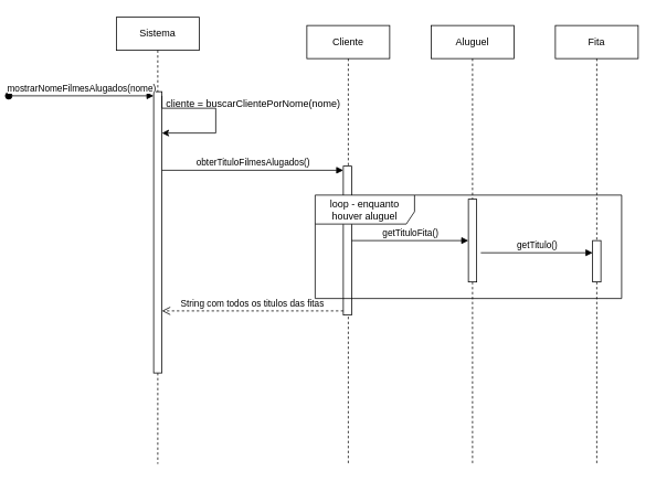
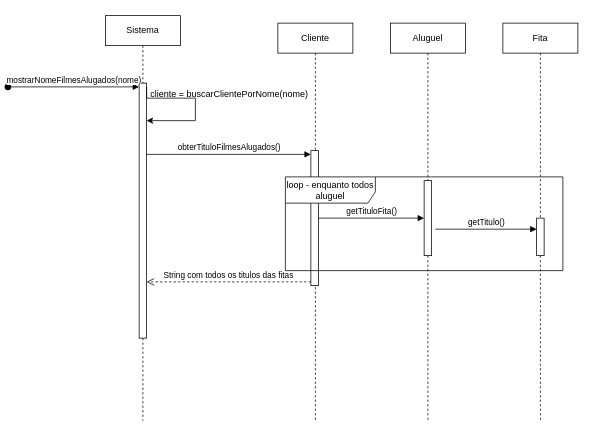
- <mxCell id="17" value="loop - enquanto houver aluguel" style="shape=umlFrame;whiteSpace=wrap;html=1;pointerEvents=0;width=120;height=35;" vertex="1" parent="1"><mxGeometry x="260" y="235" width="370" height="125" as="geometry" /></mxCell>
+ <mxCell id="17" value="loop - enquanto todos aluguel" style="shape=umlFrame;whiteSpace=wrap;html=1;pointerEvents=0;width=120;height=35;" vertex="1" parent="1"><mxGeometry x="260" y="235" width="370" height="125" as="geometry" /></mxCell>
